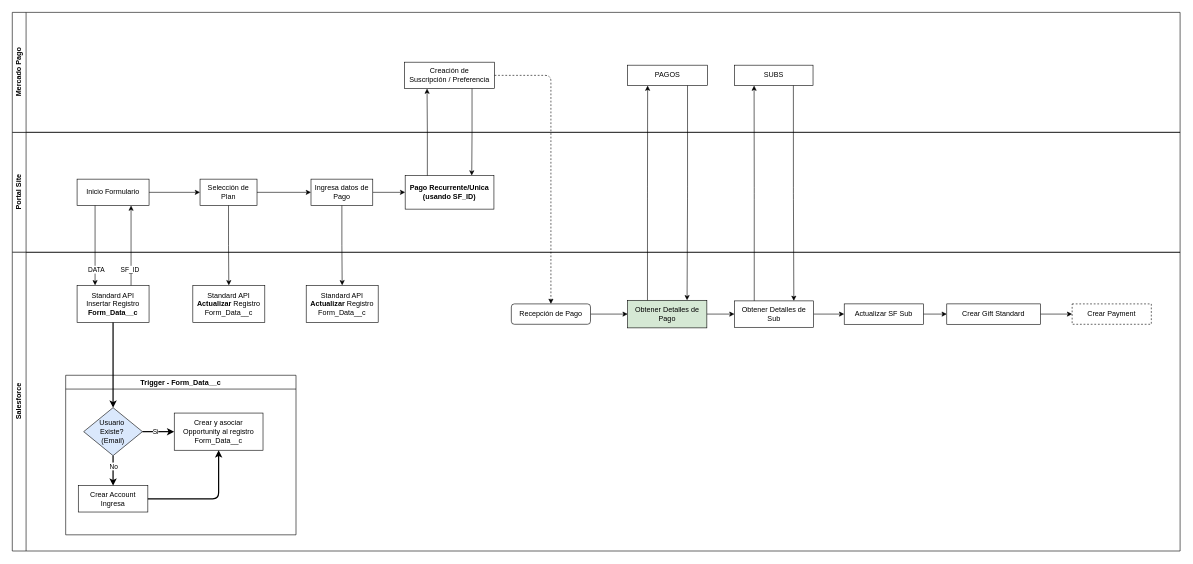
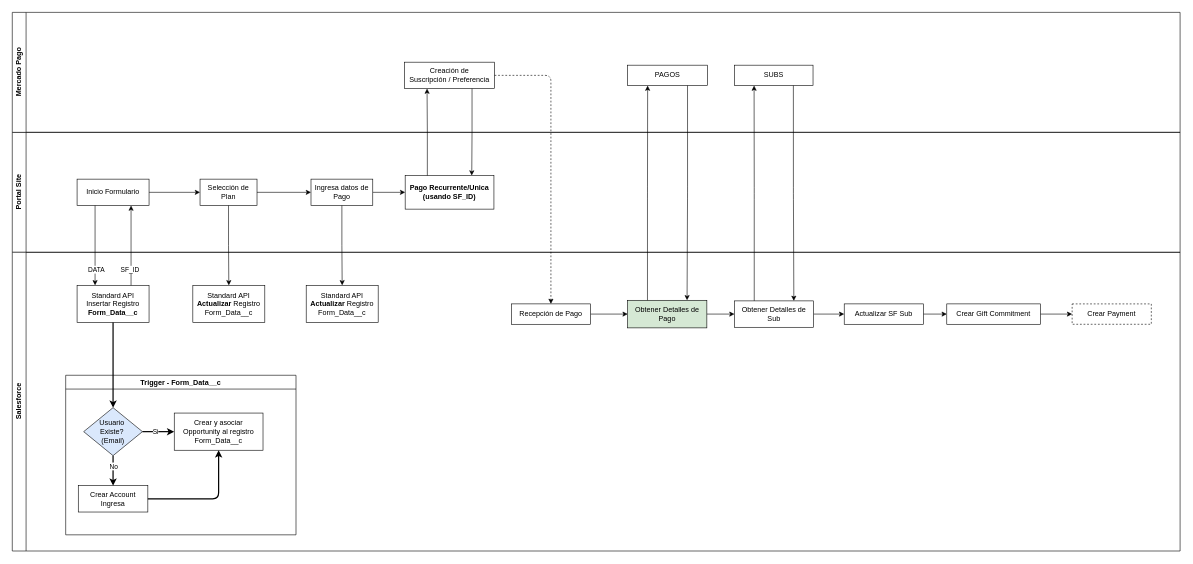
- <mxCell id="12" value="Recepción de Pago" style="whiteSpace=wrap;html=1;rounded=1;" parent="10" vertex="1"><mxGeometry x="832" y="86" width="132" height="34" as="geometry" /></mxCell>
+ <mxCell id="12" value="Recepción de Pago" style="rounded=0;whiteSpace=wrap;html=1;" parent="10" vertex="1"><mxGeometry x="832" y="86" width="132" height="34" as="geometry" /></mxCell>
- <mxCell id="20" value="Crear Gift Standard" style="rounded=0;whiteSpace=wrap;html=1;" parent="10" vertex="1"><mxGeometry x="1558" y="86" width="156" height="34" as="geometry" /></mxCell>
+ <mxCell id="20" value="Crear Gift Commitment" style="rounded=0;whiteSpace=wrap;html=1;" parent="10" vertex="1"><mxGeometry x="1558" y="86" width="156" height="34" as="geometry" /></mxCell>
